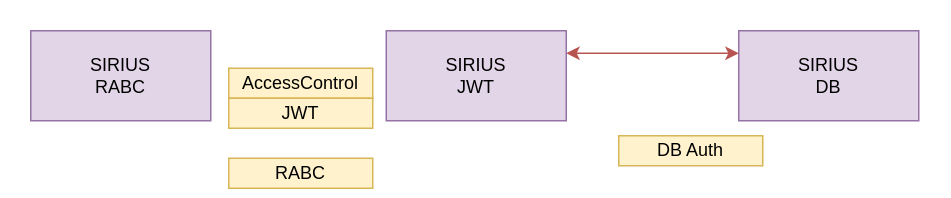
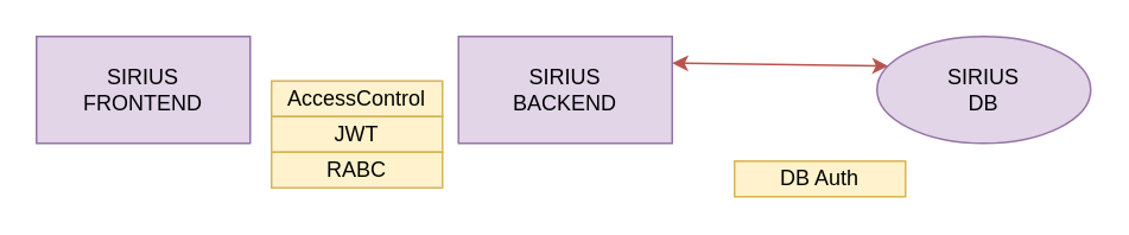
- <mxCell id="2" value="SIRIUS&lt;br&gt;RABC" style="rounded=0;whiteSpace=wrap;html=1;fillColor=#e1d5e7;strokeColor=#9673a6;" parent="1" vertex="1"><mxGeometry x="20" y="20" width="120" height="60" as="geometry" /></mxCell>
+ <mxCell id="2" value="SIRIUS&lt;br&gt;FRONTEND" style="rounded=0;whiteSpace=wrap;html=1;fillColor=#e1d5e7;strokeColor=#9673a6;" parent="1" vertex="1"><mxGeometry x="20" y="20" width="120" height="60" as="geometry" /></mxCell>
- <mxCell id="3" value="SIRIUS&lt;br&gt;JWT" style="rounded=0;whiteSpace=wrap;html=1;fillColor=#e1d5e7;strokeColor=#9673a6;" parent="1" vertex="1"><mxGeometry x="257" y="20" width="120" height="60" as="geometry" /></mxCell>
+ <mxCell id="3" value="SIRIUS&lt;br&gt;BACKEND" style="rounded=0;whiteSpace=wrap;html=1;fillColor=#e1d5e7;strokeColor=#9673a6;" parent="1" vertex="1"><mxGeometry x="257" y="20" width="120" height="60" as="geometry" /></mxCell>
- <mxCell id="4" value="SIRIUS&lt;br&gt;DB" style="rounded=0;whiteSpace=wrap;html=1;fillColor=#e1d5e7;strokeColor=#9673a6;" parent="1" vertex="1"><mxGeometry x="492" y="20" width="120" height="60" as="geometry" /></mxCell>
+ <mxCell id="4" value="SIRIUS&lt;br&gt;DB" style="ellipse;whiteSpace=wrap;html=1;fillColor=#e1d5e7;strokeColor=#9673a6;" parent="1" vertex="1"><mxGeometry x="492" y="20" width="120" height="60" as="geometry" /></mxCell>
- <mxCell id="8" value="RABC" style="rounded=0;whiteSpace=wrap;html=1;fillColor=#fff2cc;strokeColor=#d6b656;" parent="1" vertex="1"><mxGeometry x="152" y="105" width="96" height="20" as="geometry" /></mxCell>
+ <mxCell id="8" value="RABC" style="rounded=0;whiteSpace=wrap;html=1;fillColor=#fff2cc;strokeColor=#d6b656;" parent="1" vertex="1"><mxGeometry x="152" y="85" width="96" height="20" as="geometry" /></mxCell>
